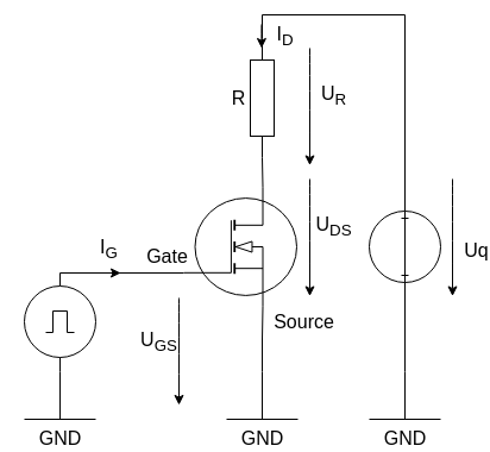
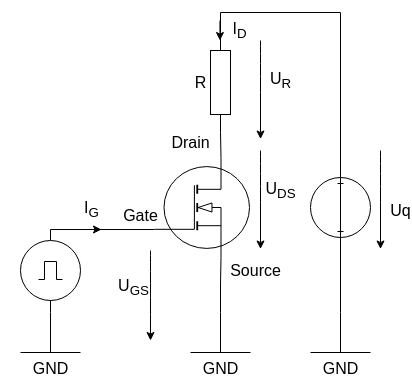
+ <mxCell id="20" value="Drain" style="text;html=1;align=center;verticalAlign=middle;resizable=0;points=[];autosize=1;strokeColor=none;fillColor=none;fontSize=16;" vertex="1" parent="1"><mxGeometry x="160" y="127" width="60" height="30" as="geometry" /></mxCell>
